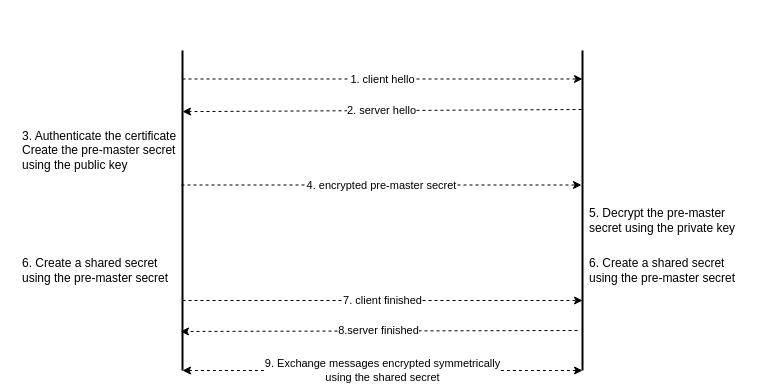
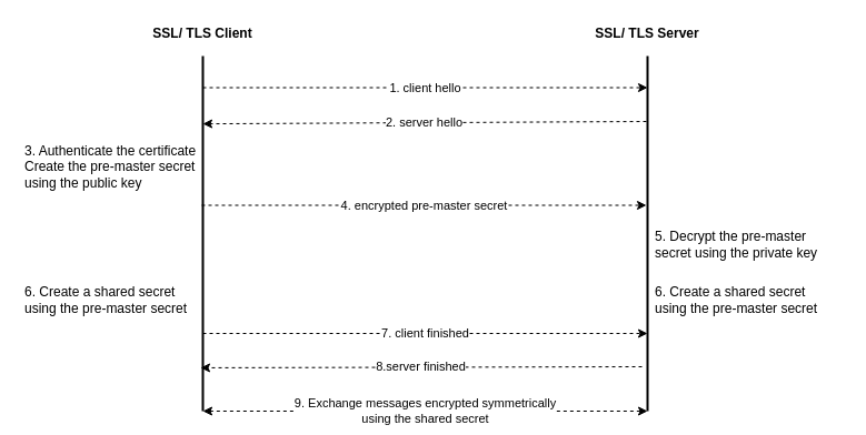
+ <mxCell id="2" value="&lt;b&gt;SSL/ TLS Client&lt;/b&gt;" style="text;html=1;strokeColor=none;fillColor=none;align=center;verticalAlign=middle;whiteSpace=wrap;rounded=0;" vertex="1" parent="1"><mxGeometry x="127" y="20" width="110" height="20" as="geometry" /></mxCell>
+ <mxCell id="3" value="&lt;b&gt;SSL/ TLS Server&lt;/b&gt;" style="text;html=1;strokeColor=none;fillColor=none;align=center;verticalAlign=middle;whiteSpace=wrap;rounded=0;" vertex="1" parent="1"><mxGeometry x="527" y="20" width="110" height="20" as="geometry" /></mxCell>
